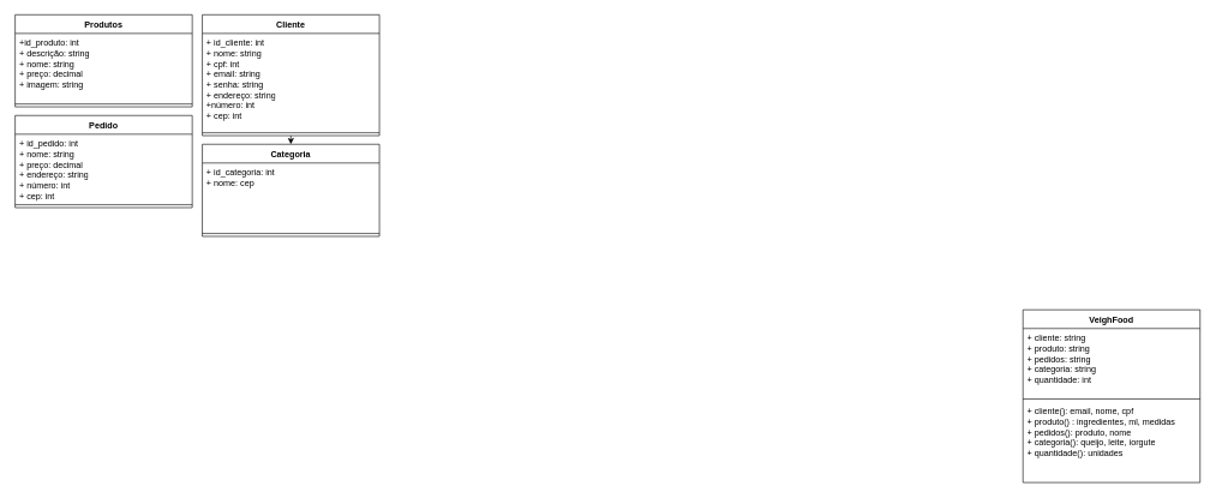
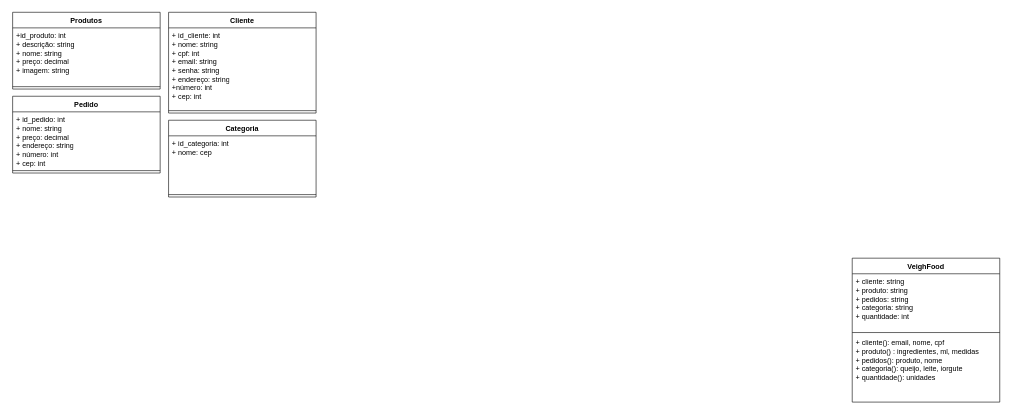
- <mxCell id="2" style="edgeStyle=orthogonalEdgeStyle;rounded=0;orthogonalLoop=1;jettySize=auto;html=1;exitX=0.5;exitY=1;exitDx=0;exitDy=0;entryX=0.5;entryY=0;entryDx=0;entryDy=0;" edge="1" parent="1" source="3" target="16"><mxGeometry relative="1" as="geometry" /></mxCell>
